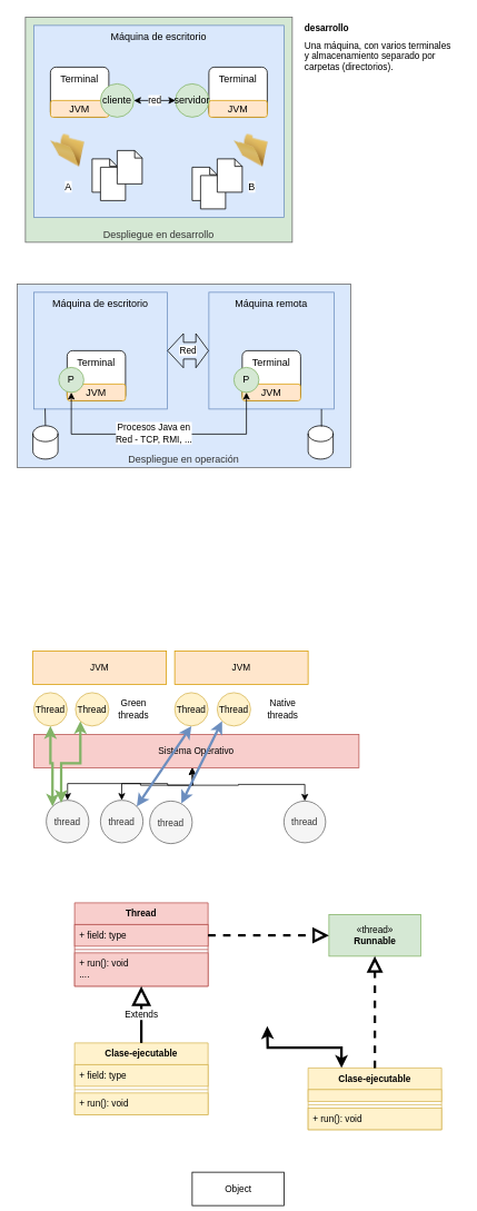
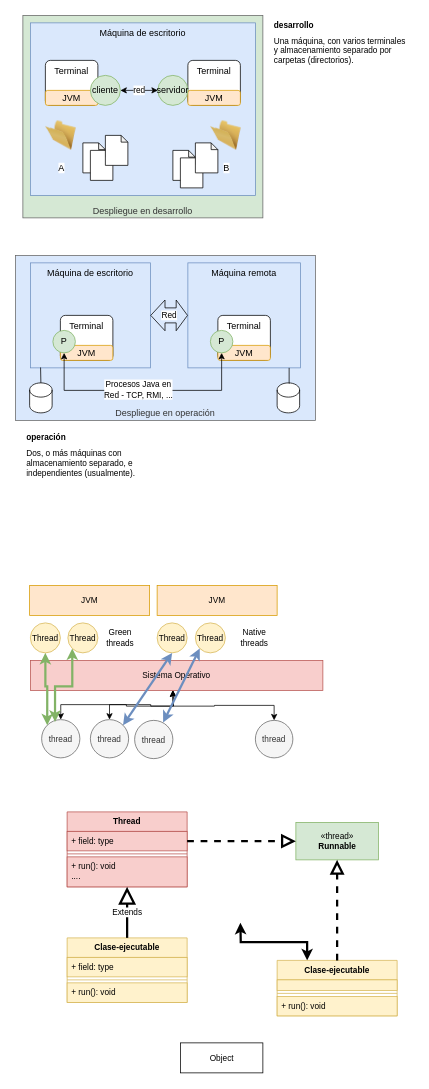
+ <mxCell id="24" value="&lt;h1 style=&quot;font-size: 11px;&quot;&gt;&lt;span style=&quot;background-color: initial; font-size: 11px;&quot;&gt;operación&lt;/span&gt;&lt;/h1&gt;&lt;h1 style=&quot;font-size: 11px;&quot;&gt;&lt;span style=&quot;background-color: initial; font-size: 11px; font-weight: normal;&quot;&gt;Dos, o más máquinas con almacenamiento separado, e independientes (usualmente).&lt;/span&gt;&lt;br style=&quot;font-size: 11px;&quot;&gt;&lt;/h1&gt;" style="text;html=1;strokeColor=none;fillColor=none;spacing=5;spacingTop=-20;whiteSpace=wrap;overflow=hidden;rounded=0;fontSize=11;" vertex="1" parent="1"><mxGeometry x="30" y="580" width="160" height="70" as="geometry" /></mxCell>
- <mxCell id="74" value="Object" style="html=1;fontSize=11;" vertex="1" parent="1"><mxGeometry x="230" y="1405" width="110" height="40" as="geometry" /></mxCell>
+ <mxCell id="74" value="Object" style="html=1;fontSize=11;" vertex="1" parent="1"><mxGeometry x="240" y="1390" width="110" height="40" as="geometry" /></mxCell>
